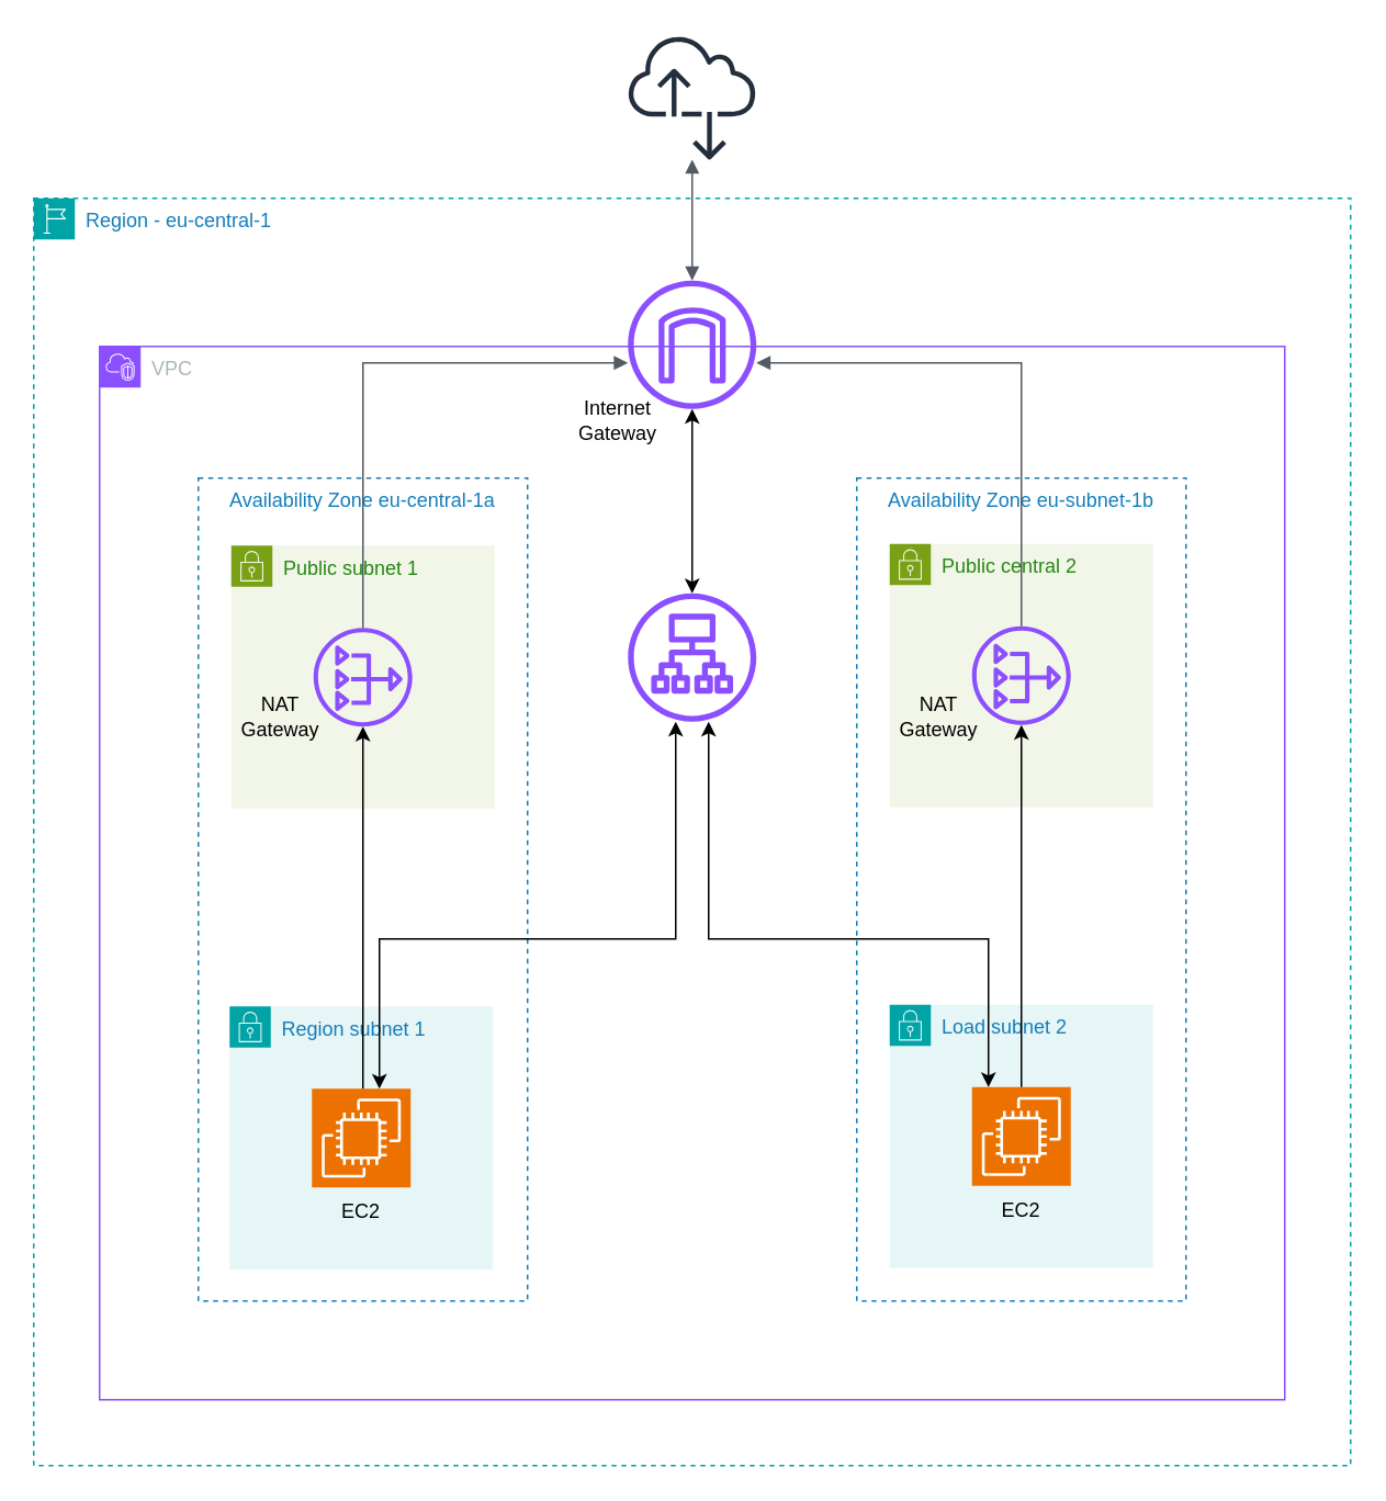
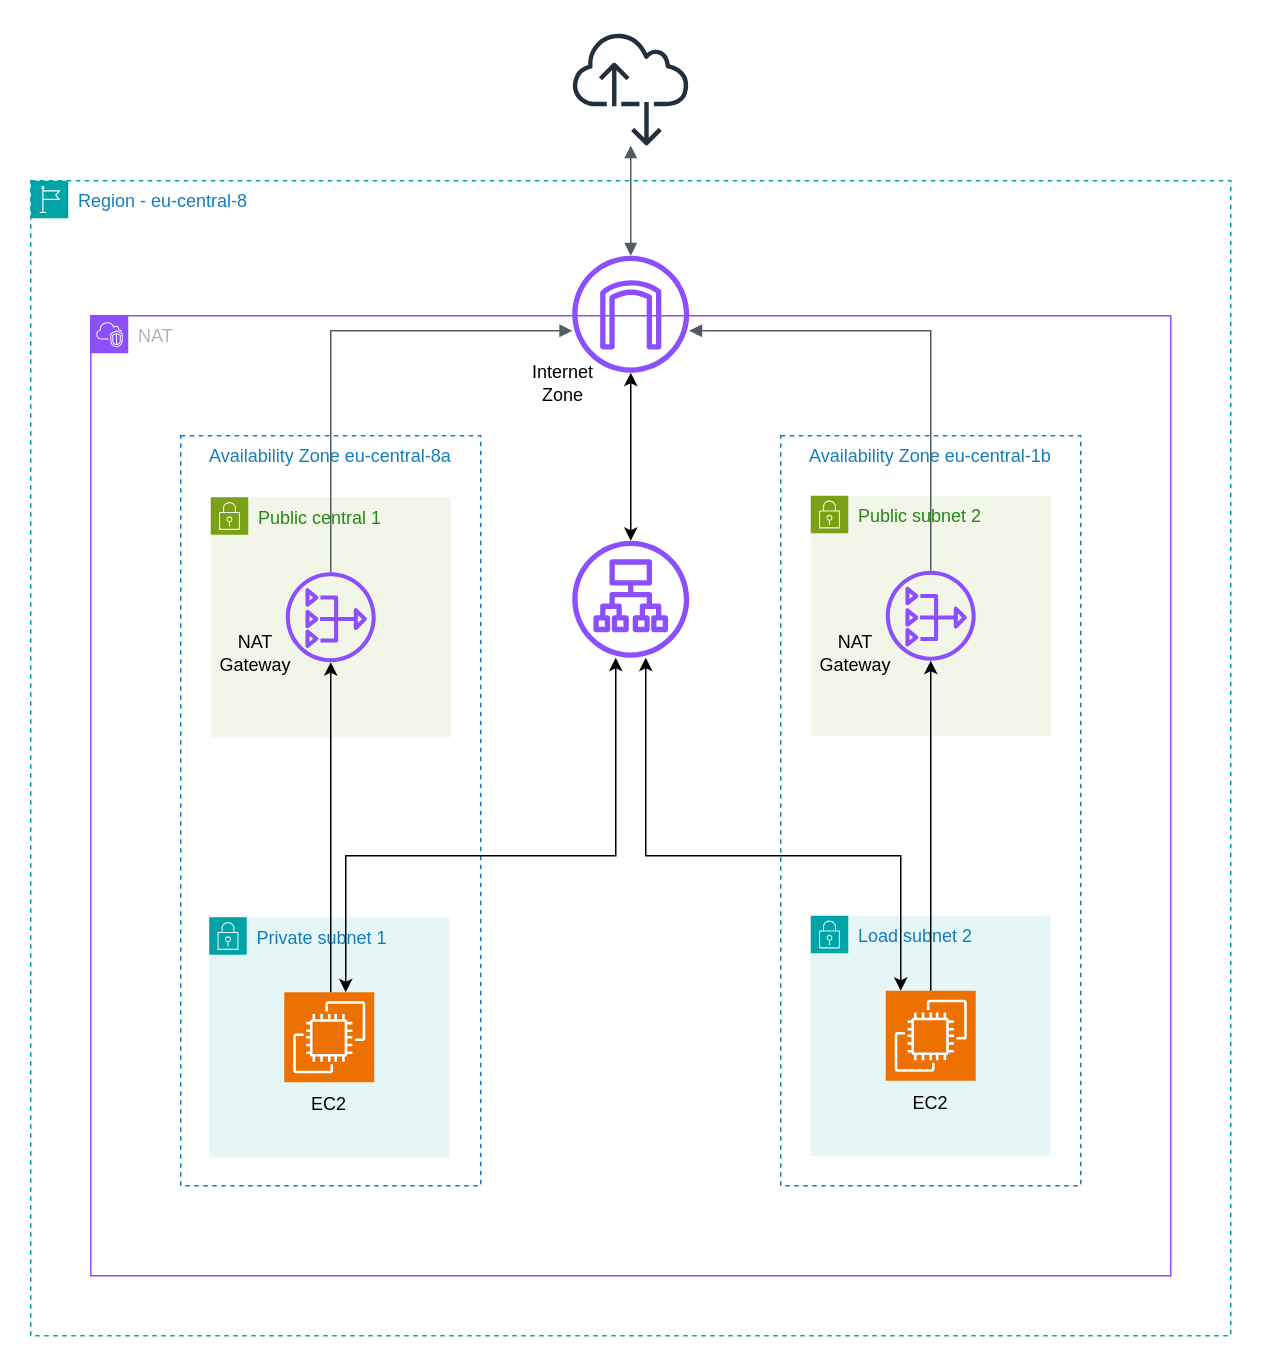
- <mxCell id="2" value="Region - eu-central-1" style="points=[[0,0],[0.25,0],[0.5,0],[0.75,0],[1,0],[1,0.25],[1,0.5],[1,0.75],[1,1],[0.75,1],[0.5,1],[0.25,1],[0,1],[0,0.75],[0,0.5],[0,0.25]];outlineConnect=0;gradientColor=none;html=1;whiteSpace=wrap;fontSize=12;fontStyle=0;container=1;pointerEvents=0;collapsible=0;recursiveResize=0;shape=mxgraph.aws4.group;grIcon=mxgraph.aws4.group_region;strokeColor=#00A4A6;fillColor=none;verticalAlign=top;align=left;spacingLeft=30;fontColor=#147EBA;dashed=1;" vertex="1" parent="1"><mxGeometry x="20" y="120" width="800" height="770" as="geometry" /></mxCell>
+ <mxCell id="2" value="Region - eu-central-8" style="points=[[0,0],[0.25,0],[0.5,0],[0.75,0],[1,0],[1,0.25],[1,0.5],[1,0.75],[1,1],[0.75,1],[0.5,1],[0.25,1],[0,1],[0,0.75],[0,0.5],[0,0.25]];outlineConnect=0;gradientColor=none;html=1;whiteSpace=wrap;fontSize=12;fontStyle=0;container=1;pointerEvents=0;collapsible=0;recursiveResize=0;shape=mxgraph.aws4.group;grIcon=mxgraph.aws4.group_region;strokeColor=#00A4A6;fillColor=none;verticalAlign=top;align=left;spacingLeft=30;fontColor=#147EBA;dashed=1;" vertex="1" parent="1"><mxGeometry x="20" y="120" width="800" height="770" as="geometry" /></mxCell>
- <mxCell id="4" value="VPC" style="points=[[0,0],[0.25,0],[0.5,0],[0.75,0],[1,0],[1,0.25],[1,0.5],[1,0.75],[1,1],[0.75,1],[0.5,1],[0.25,1],[0,1],[0,0.75],[0,0.5],[0,0.25]];outlineConnect=0;gradientColor=none;html=1;whiteSpace=wrap;fontSize=12;fontStyle=0;container=1;pointerEvents=0;collapsible=0;recursiveResize=0;shape=mxgraph.aws4.group;grIcon=mxgraph.aws4.group_vpc2;strokeColor=#8C4FFF;fillColor=none;verticalAlign=top;align=left;spacingLeft=30;fontColor=#AAB7B8;dashed=0;" vertex="1" parent="1"><mxGeometry x="60" y="210" width="720" height="640" as="geometry" /></mxCell>
+ <mxCell id="4" value="NAT" style="points=[[0,0],[0.25,0],[0.5,0],[0.75,0],[1,0],[1,0.25],[1,0.5],[1,0.75],[1,1],[0.75,1],[0.5,1],[0.25,1],[0,1],[0,0.75],[0,0.5],[0,0.25]];outlineConnect=0;gradientColor=none;html=1;whiteSpace=wrap;fontSize=12;fontStyle=0;container=1;pointerEvents=0;collapsible=0;recursiveResize=0;shape=mxgraph.aws4.group;grIcon=mxgraph.aws4.group_vpc2;strokeColor=#8C4FFF;fillColor=none;verticalAlign=top;align=left;spacingLeft=30;fontColor=#AAB7B8;dashed=0;" vertex="1" parent="1"><mxGeometry x="60" y="210" width="720" height="640" as="geometry" /></mxCell>
- <mxCell id="24" value="Internet Gateway" style="text;strokeColor=none;align=center;fillColor=none;html=1;verticalAlign=middle;whiteSpace=wrap;rounded=0;" vertex="1" parent="4"><mxGeometry x="285" y="30" width="60" height="30" as="geometry" /></mxCell>
+ <mxCell id="24" value="Internet Zone" style="text;strokeColor=none;align=center;fillColor=none;html=1;verticalAlign=middle;whiteSpace=wrap;rounded=0;" vertex="1" parent="4"><mxGeometry x="285" y="30" width="60" height="30" as="geometry" /></mxCell>
- <mxCell id="5" value="Availability Zone eu-central-1a" style="fillColor=none;strokeColor=#147EBA;dashed=1;verticalAlign=top;fontStyle=0;fontColor=#147EBA;whiteSpace=wrap;html=1;" vertex="1" parent="4"><mxGeometry x="60" y="80" width="200" height="500" as="geometry" /></mxCell>
+ <mxCell id="5" value="Availability Zone eu-central-8a" style="fillColor=none;strokeColor=#147EBA;dashed=1;verticalAlign=top;fontStyle=0;fontColor=#147EBA;whiteSpace=wrap;html=1;" vertex="1" parent="4"><mxGeometry x="60" y="80" width="200" height="500" as="geometry" /></mxCell>
- <mxCell id="6" value="Availability Zone eu-subnet-1b" style="fillColor=none;strokeColor=#147EBA;dashed=1;verticalAlign=top;fontStyle=0;fontColor=#147EBA;whiteSpace=wrap;html=1;" vertex="1" parent="4"><mxGeometry x="460" y="80" width="200" height="500" as="geometry" /></mxCell>
+ <mxCell id="6" value="Availability Zone eu-central-1b" style="fillColor=none;strokeColor=#147EBA;dashed=1;verticalAlign=top;fontStyle=0;fontColor=#147EBA;whiteSpace=wrap;html=1;" vertex="1" parent="4"><mxGeometry x="460" y="80" width="200" height="500" as="geometry" /></mxCell>
- <mxCell id="9" value="Public central 2" style="points=[[0,0],[0.25,0],[0.5,0],[0.75,0],[1,0],[1,0.25],[1,0.5],[1,0.75],[1,1],[0.75,1],[0.5,1],[0.25,1],[0,1],[0,0.75],[0,0.5],[0,0.25]];outlineConnect=0;gradientColor=none;html=1;whiteSpace=wrap;fontSize=12;fontStyle=0;container=1;pointerEvents=0;collapsible=0;recursiveResize=0;shape=mxgraph.aws4.group;grIcon=mxgraph.aws4.group_security_group;grStroke=0;strokeColor=#7AA116;fillColor=#F2F6E8;verticalAlign=top;align=left;spacingLeft=30;fontColor=#248814;dashed=0;" vertex="1" parent="4"><mxGeometry x="480" y="120" width="160" height="160" as="geometry" /></mxCell>
+ <mxCell id="9" value="Public subnet 2" style="points=[[0,0],[0.25,0],[0.5,0],[0.75,0],[1,0],[1,0.25],[1,0.5],[1,0.75],[1,1],[0.75,1],[0.5,1],[0.25,1],[0,1],[0,0.75],[0,0.5],[0,0.25]];outlineConnect=0;gradientColor=none;html=1;whiteSpace=wrap;fontSize=12;fontStyle=0;container=1;pointerEvents=0;collapsible=0;recursiveResize=0;shape=mxgraph.aws4.group;grIcon=mxgraph.aws4.group_security_group;grStroke=0;strokeColor=#7AA116;fillColor=#F2F6E8;verticalAlign=top;align=left;spacingLeft=30;fontColor=#248814;dashed=0;" vertex="1" parent="4"><mxGeometry x="480" y="120" width="160" height="160" as="geometry" /></mxCell>
- <mxCell id="7" value="Public subnet 1" style="points=[[0,0],[0.25,0],[0.5,0],[0.75,0],[1,0],[1,0.25],[1,0.5],[1,0.75],[1,1],[0.75,1],[0.5,1],[0.25,1],[0,1],[0,0.75],[0,0.5],[0,0.25]];outlineConnect=0;gradientColor=none;html=1;whiteSpace=wrap;fontSize=12;fontStyle=0;container=1;pointerEvents=0;collapsible=0;recursiveResize=0;shape=mxgraph.aws4.group;grIcon=mxgraph.aws4.group_security_group;grStroke=0;strokeColor=#7AA116;fillColor=#F2F6E8;verticalAlign=top;align=left;spacingLeft=30;fontColor=#248814;dashed=0;" vertex="1" parent="4"><mxGeometry x="80" y="121" width="160" height="160" as="geometry" /></mxCell>
+ <mxCell id="7" value="Public central 1" style="points=[[0,0],[0.25,0],[0.5,0],[0.75,0],[1,0],[1,0.25],[1,0.5],[1,0.75],[1,1],[0.75,1],[0.5,1],[0.25,1],[0,1],[0,0.75],[0,0.5],[0,0.25]];outlineConnect=0;gradientColor=none;html=1;whiteSpace=wrap;fontSize=12;fontStyle=0;container=1;pointerEvents=0;collapsible=0;recursiveResize=0;shape=mxgraph.aws4.group;grIcon=mxgraph.aws4.group_security_group;grStroke=0;strokeColor=#7AA116;fillColor=#F2F6E8;verticalAlign=top;align=left;spacingLeft=30;fontColor=#248814;dashed=0;" vertex="1" parent="4"><mxGeometry x="80" y="121" width="160" height="160" as="geometry" /></mxCell>
- <mxCell id="11" value="Region subnet 1" style="points=[[0,0],[0.25,0],[0.5,0],[0.75,0],[1,0],[1,0.25],[1,0.5],[1,0.75],[1,1],[0.75,1],[0.5,1],[0.25,1],[0,1],[0,0.75],[0,0.5],[0,0.25]];outlineConnect=0;gradientColor=none;html=1;whiteSpace=wrap;fontSize=12;fontStyle=0;container=1;pointerEvents=0;collapsible=0;recursiveResize=0;shape=mxgraph.aws4.group;grIcon=mxgraph.aws4.group_security_group;grStroke=0;strokeColor=#00A4A6;fillColor=#E6F6F7;verticalAlign=top;align=left;spacingLeft=30;fontColor=#147EBA;dashed=0;" vertex="1" parent="4"><mxGeometry x="79" y="401" width="160" height="160" as="geometry" /></mxCell>
+ <mxCell id="11" value="Private subnet 1" style="points=[[0,0],[0.25,0],[0.5,0],[0.75,0],[1,0],[1,0.25],[1,0.5],[1,0.75],[1,1],[0.75,1],[0.5,1],[0.25,1],[0,1],[0,0.75],[0,0.5],[0,0.25]];outlineConnect=0;gradientColor=none;html=1;whiteSpace=wrap;fontSize=12;fontStyle=0;container=1;pointerEvents=0;collapsible=0;recursiveResize=0;shape=mxgraph.aws4.group;grIcon=mxgraph.aws4.group_security_group;grStroke=0;strokeColor=#00A4A6;fillColor=#E6F6F7;verticalAlign=top;align=left;spacingLeft=30;fontColor=#147EBA;dashed=0;" vertex="1" parent="4"><mxGeometry x="79" y="401" width="160" height="160" as="geometry" /></mxCell>
